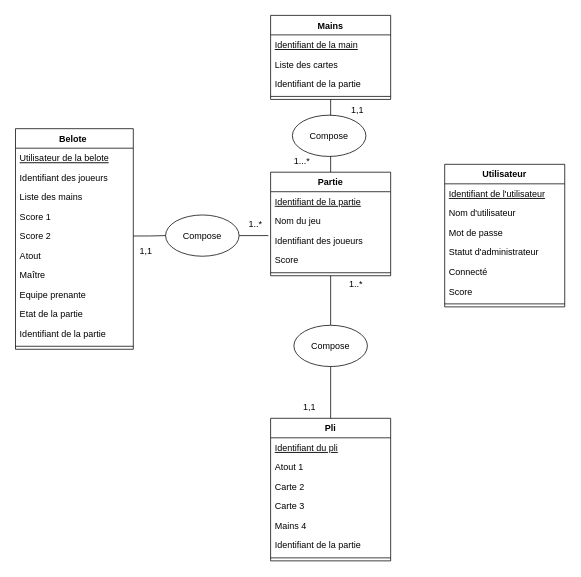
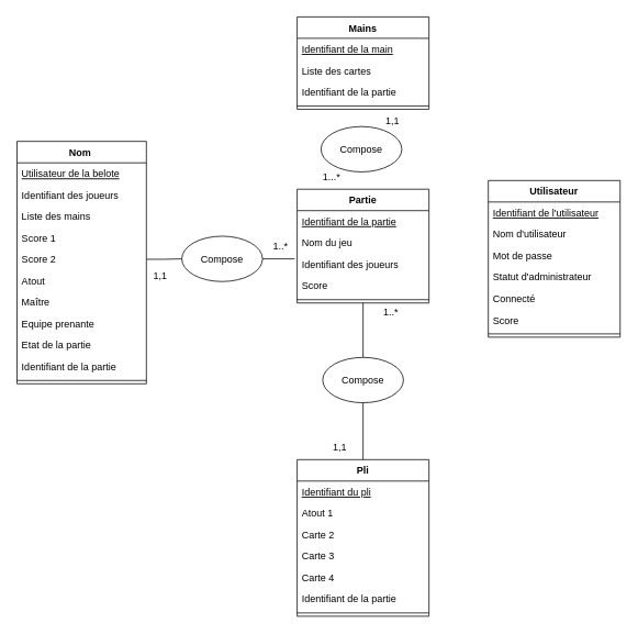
- <mxCell id="30" value="Belote " style="swimlane;fontStyle=1;align=center;verticalAlign=top;childLayout=stackLayout;horizontal=1;startSize=26;horizontalStack=0;resizeParent=1;resizeParentMax=0;resizeLast=0;collapsible=1;marginBottom=0;" vertex="1" parent="1"><mxGeometry x="20" y="171" width="157" height="294" as="geometry" /></mxCell>
+ <mxCell id="30" value="Nom " style="swimlane;fontStyle=1;align=center;verticalAlign=top;childLayout=stackLayout;horizontal=1;startSize=26;horizontalStack=0;resizeParent=1;resizeParentMax=0;resizeLast=0;collapsible=1;marginBottom=0;" vertex="1" parent="1"><mxGeometry x="20" y="171" width="157" height="294" as="geometry" /></mxCell>
- <mxCell id="19" style="edgeStyle=orthogonalEdgeStyle;rounded=0;orthogonalLoop=1;jettySize=auto;html=1;exitX=0.5;exitY=0;exitDx=0;exitDy=0;entryX=0.5;entryY=1;entryDx=0;entryDy=0;endArrow=none;endFill=0;" edge="1" parent="1" source="20" target="43"><mxGeometry relative="1" as="geometry" /></mxCell>
- <mxCell id="16" value="Mains 4" style="text;strokeColor=none;fillColor=none;align=left;verticalAlign=top;spacingLeft=4;spacingRight=4;overflow=hidden;rotatable=0;points=[[0,0.5],[1,0.5]];portConstraint=eastwest;" parent="11" vertex="1"><mxGeometry y="130" width="160" height="26" as="geometry" /></mxCell>
+ <mxCell id="16" value="Carte 4" style="text;strokeColor=none;fillColor=none;align=left;verticalAlign=top;spacingLeft=4;spacingRight=4;overflow=hidden;rotatable=0;points=[[0,0.5],[1,0.5]];portConstraint=eastwest;" parent="11" vertex="1"><mxGeometry y="130" width="160" height="26" as="geometry" /></mxCell>
